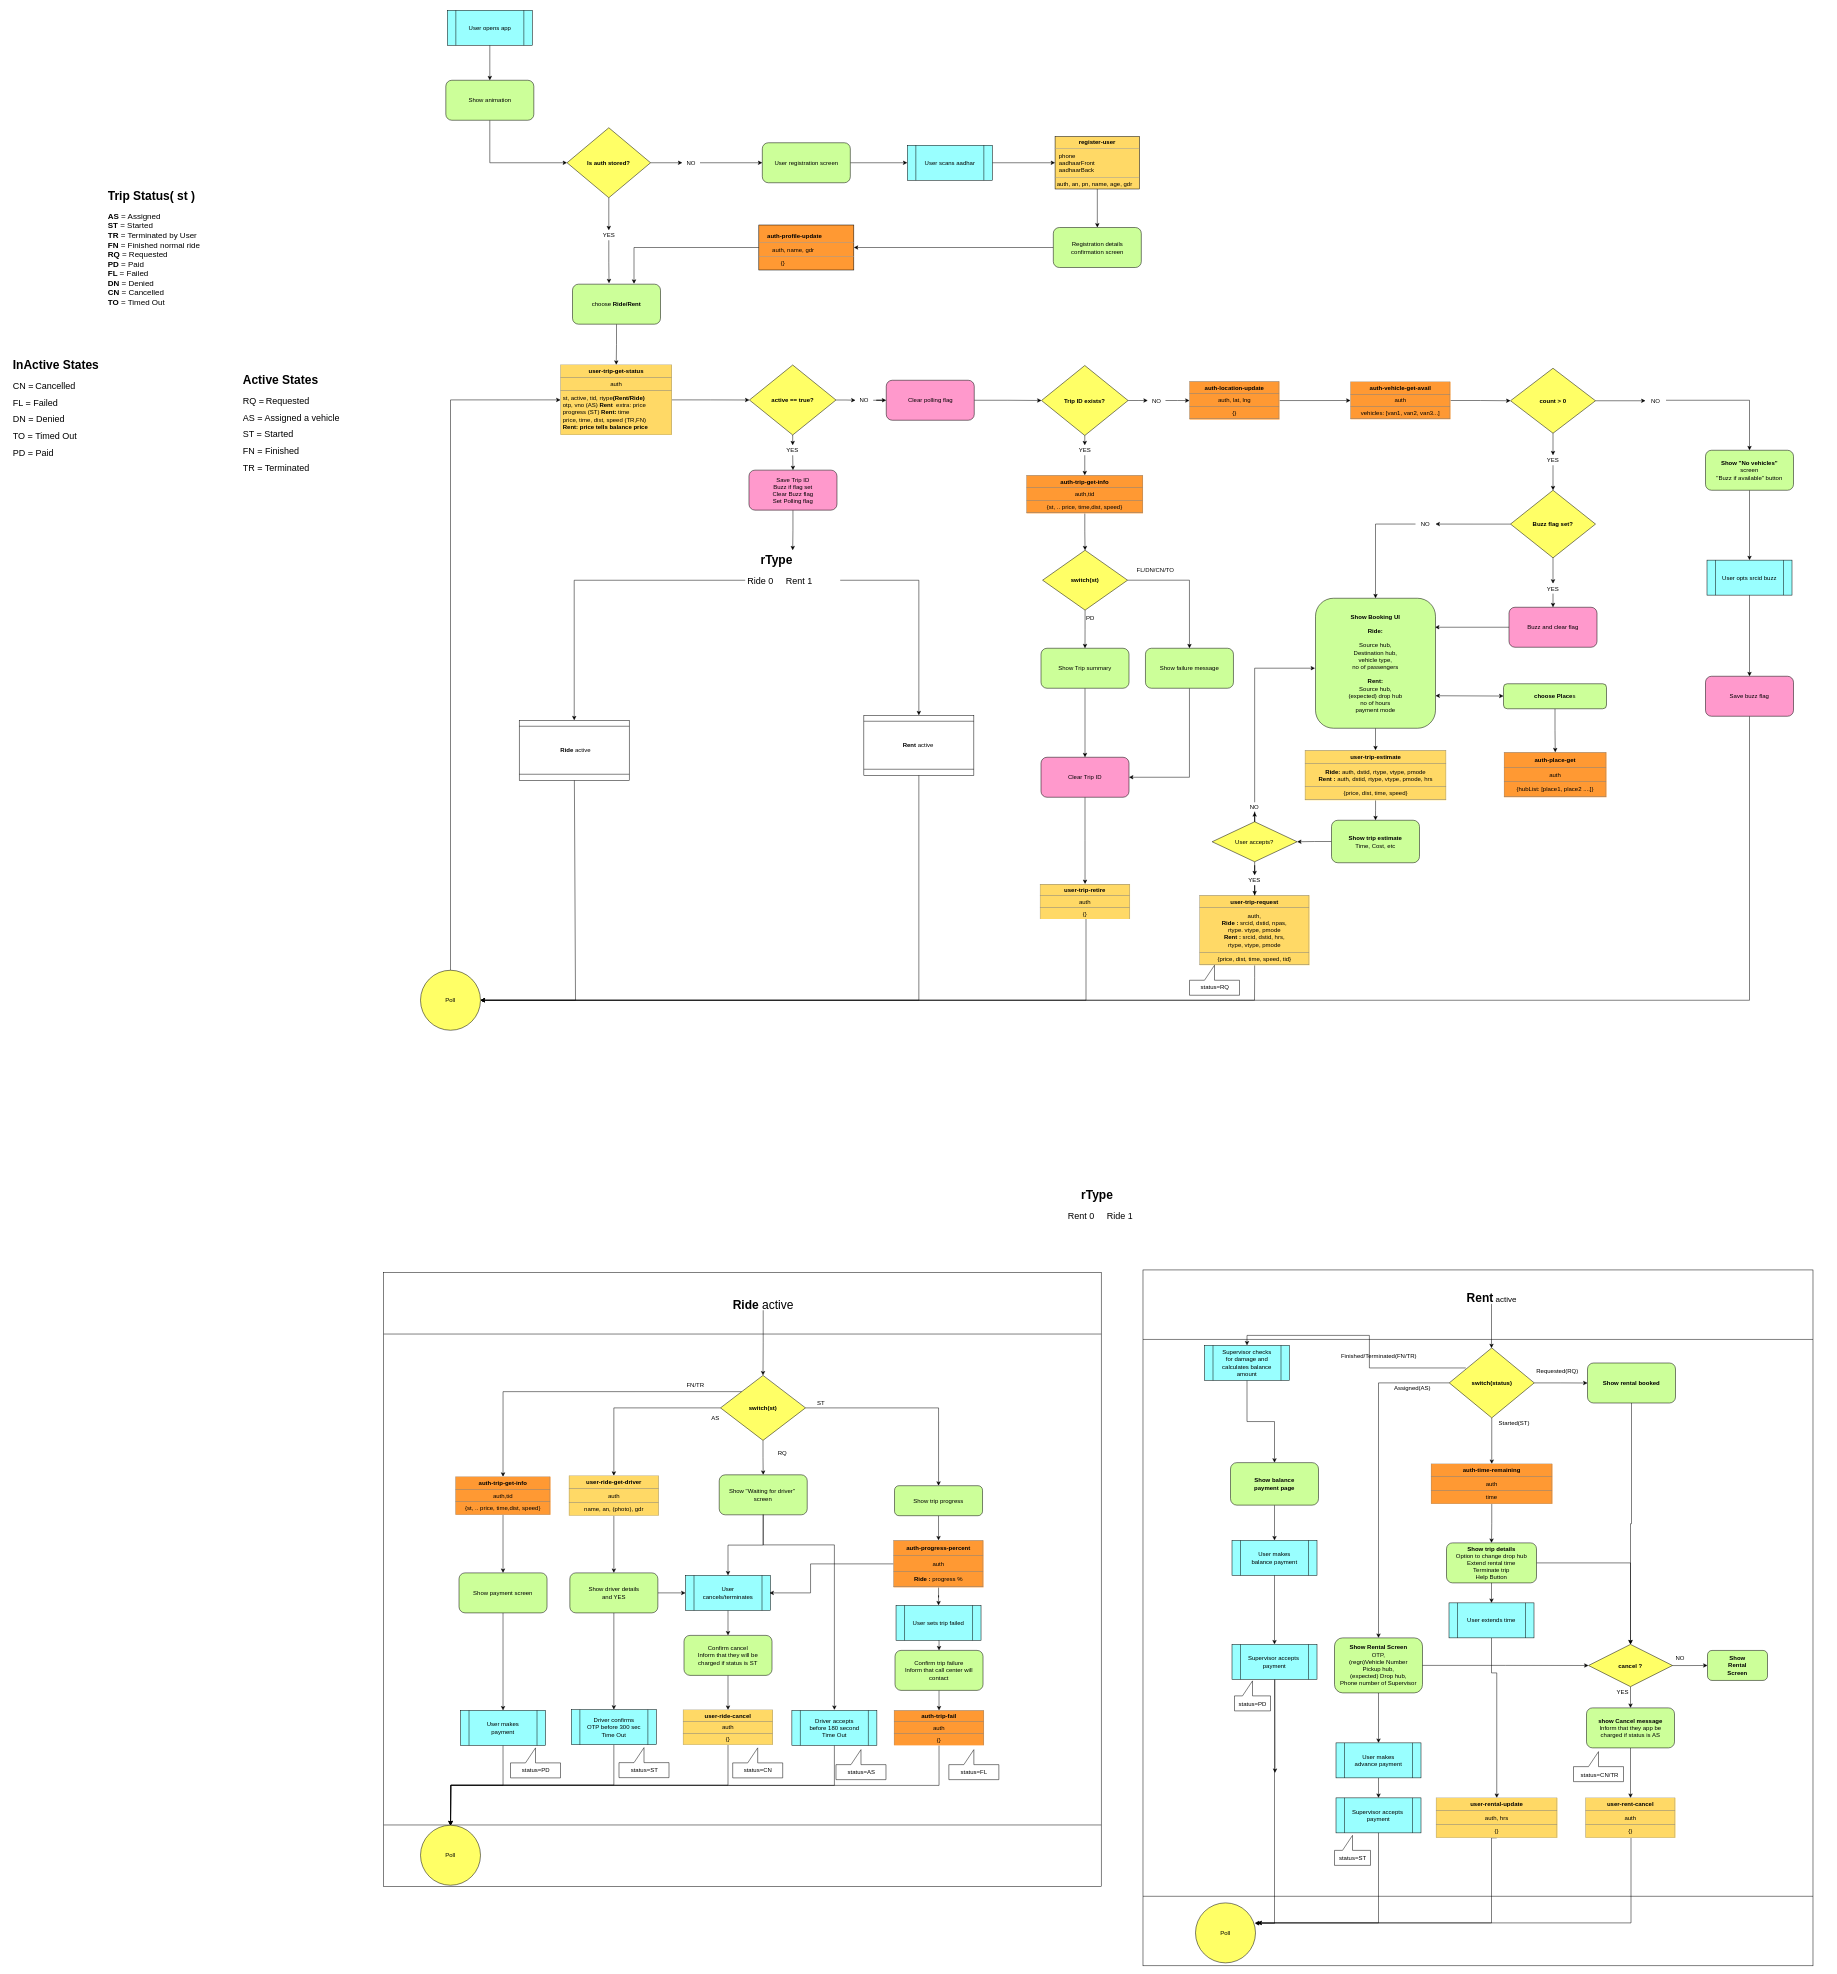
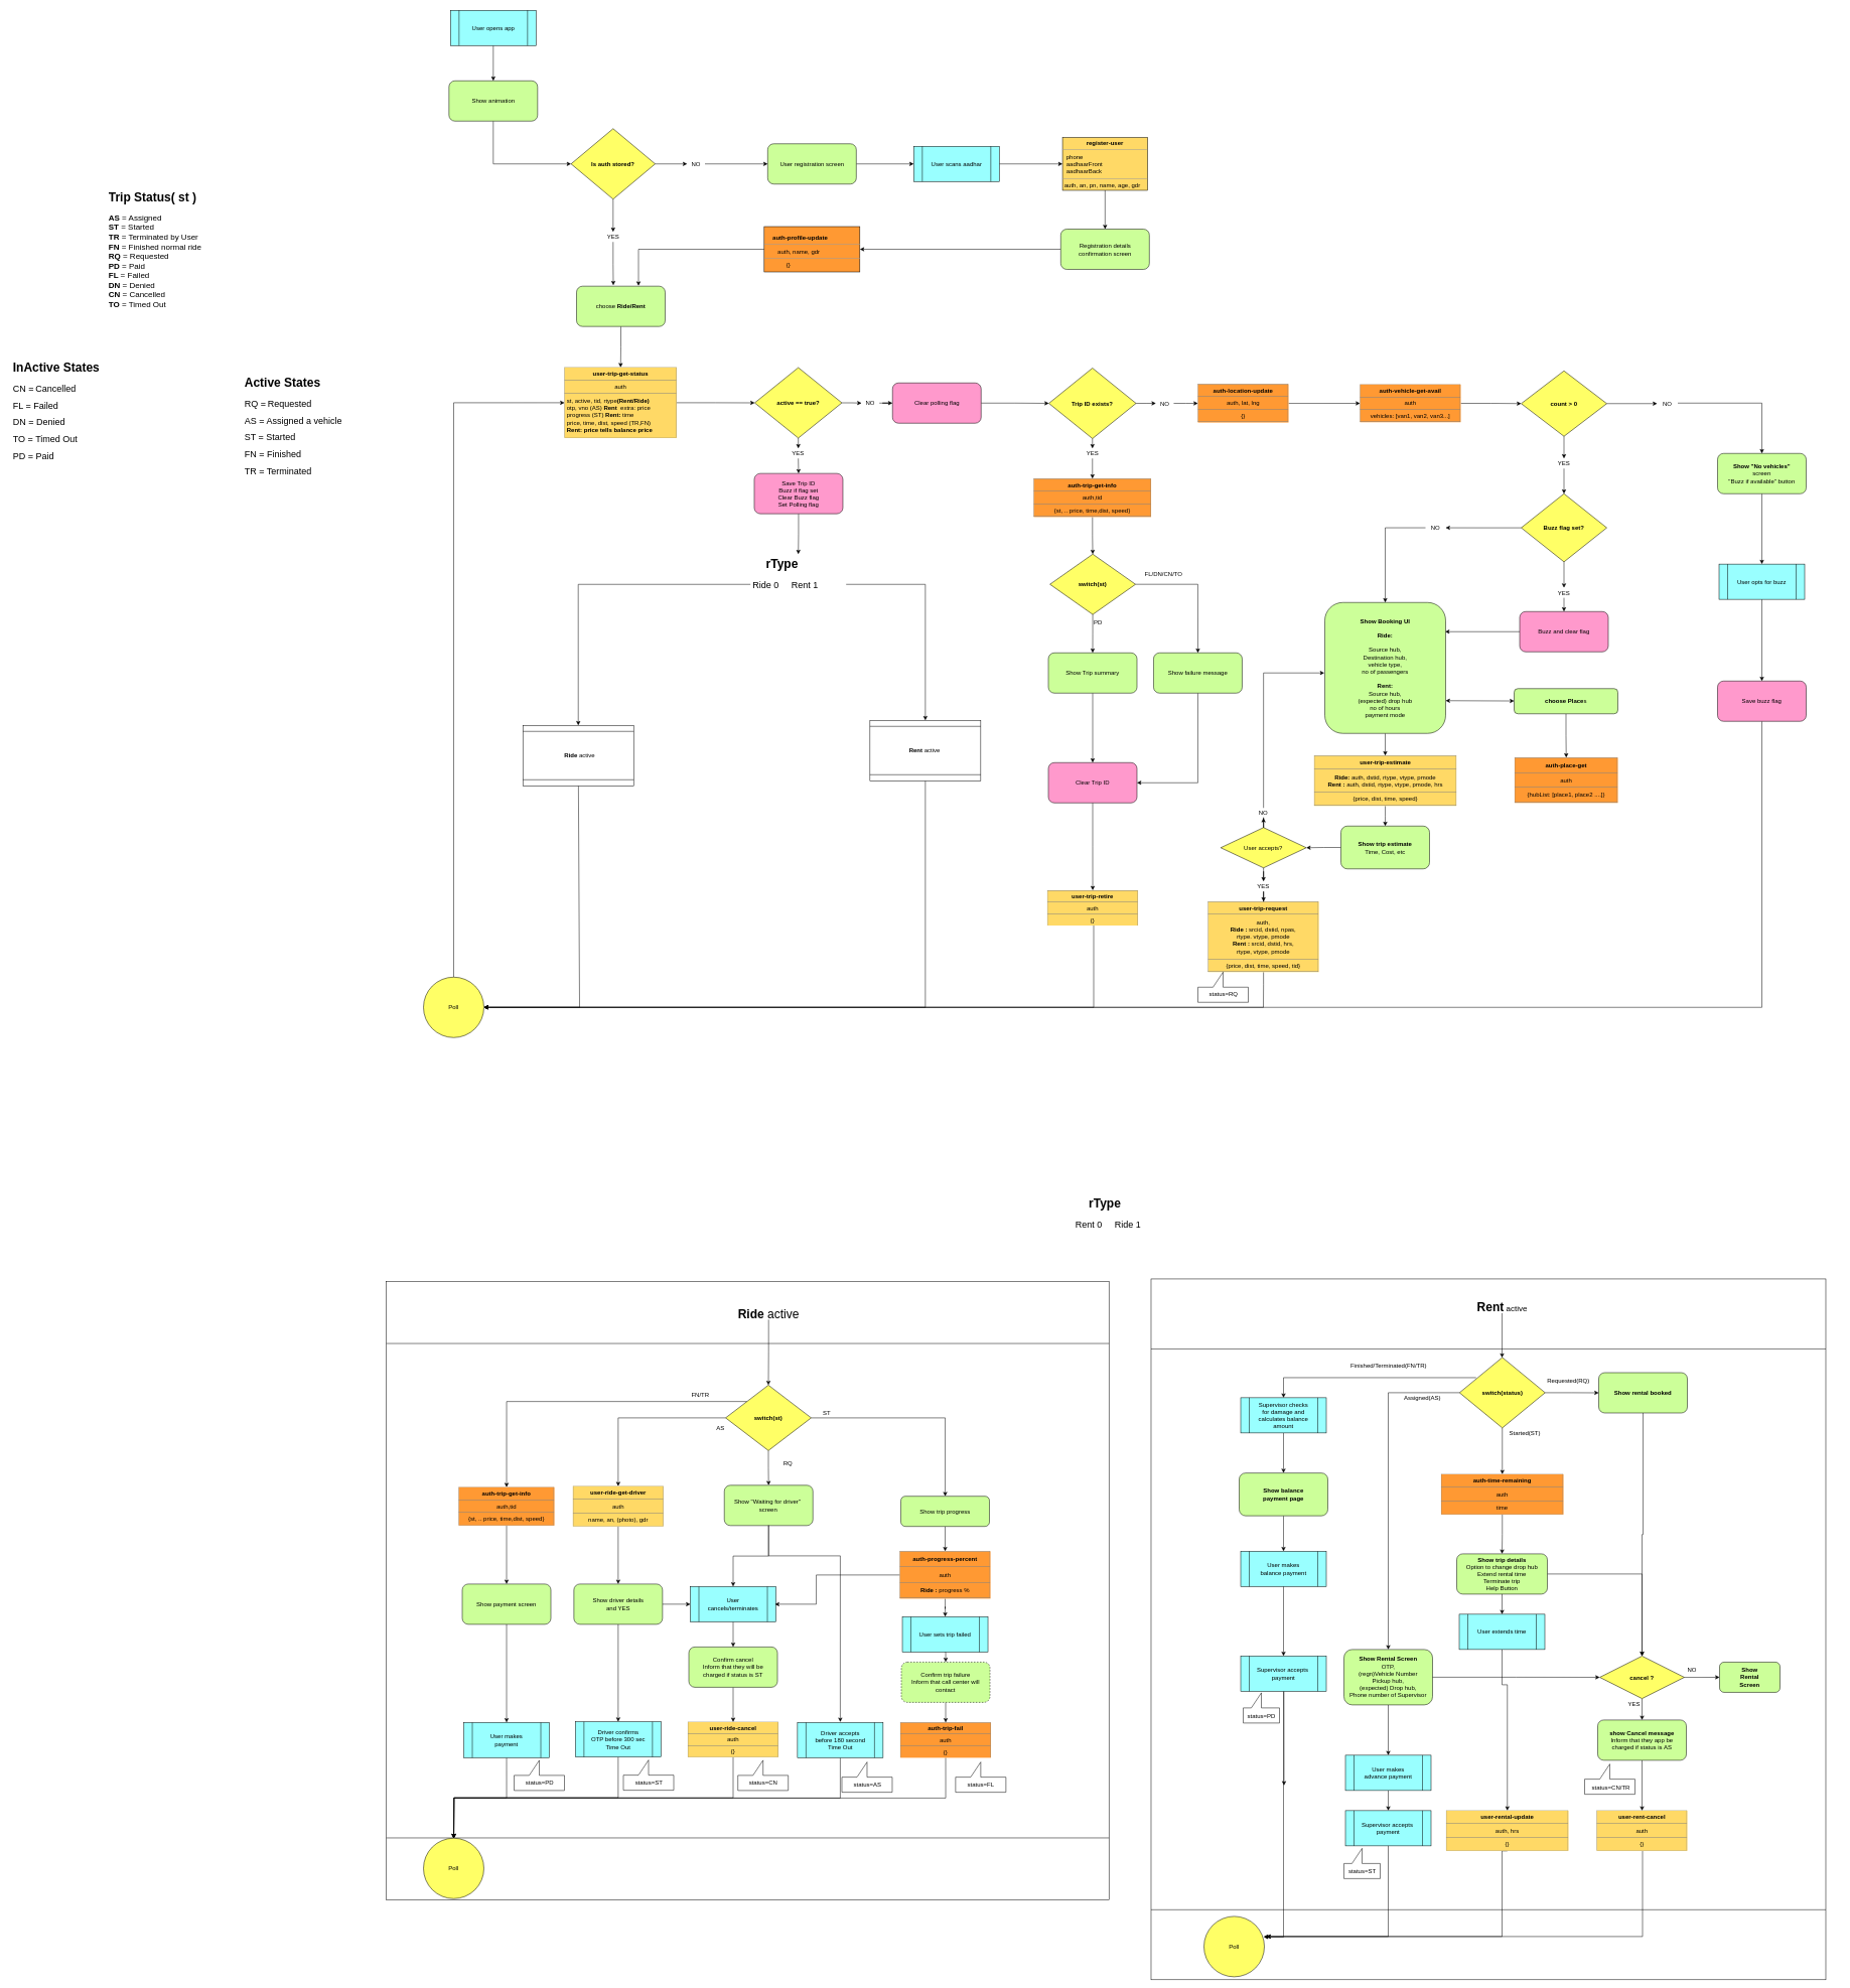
- <mxCell id="38" value="User opts srcid buzz" style="shape=process;whiteSpace=wrap;html=1;backgroundOutline=1;fillColor=#99FFFF;" parent="1" vertex="1"><mxGeometry x="3413" y="1119.75" width="170" height="70" as="geometry" /></mxCell>
+ <mxCell id="38" value="User opts for buzz" style="shape=process;whiteSpace=wrap;html=1;backgroundOutline=1;fillColor=#99FFFF;" parent="1" vertex="1"><mxGeometry x="3413" y="1119.75" width="170" height="70" as="geometry" /></mxCell>
- <mxCell id="208" value="Supervisor checks &lt;br&gt;for damage and&lt;br&gt;calculates balance amount" style="shape=process;whiteSpace=wrap;html=1;backgroundOutline=1;fillColor=#99FFFF;" parent="1" vertex="1"><mxGeometry x="2408" y="2690.25" width="170" height="70" as="geometry" /></mxCell>
+ <mxCell id="208" value="Supervisor checks &lt;br&gt;for damage and&lt;br&gt;calculates balance amount" style="shape=process;whiteSpace=wrap;html=1;backgroundOutline=1;fillColor=#99FFFF;" parent="1" vertex="1"><mxGeometry x="2463" y="2775.25" width="170" height="70" as="geometry" /></mxCell>
- <mxCell id="154" value="Confirm trip failure&lt;br&gt;Inform that call center will&lt;br&gt;contact" style="rounded=1;whiteSpace=wrap;html=1;fillColor=#CCFF99;" parent="1" vertex="1"><mxGeometry x="1789.06" y="3300.25" width="176" height="80" as="geometry" /></mxCell>
+ <mxCell id="154" value="Confirm trip failure&lt;br&gt;Inform that call center will&lt;br&gt;contact" style="rounded=1;whiteSpace=wrap;html=1;fillColor=#CCFF99;dashed=1;" parent="1" vertex="1"><mxGeometry x="1789.06" y="3300.25" width="176" height="80" as="geometry" /></mxCell>
